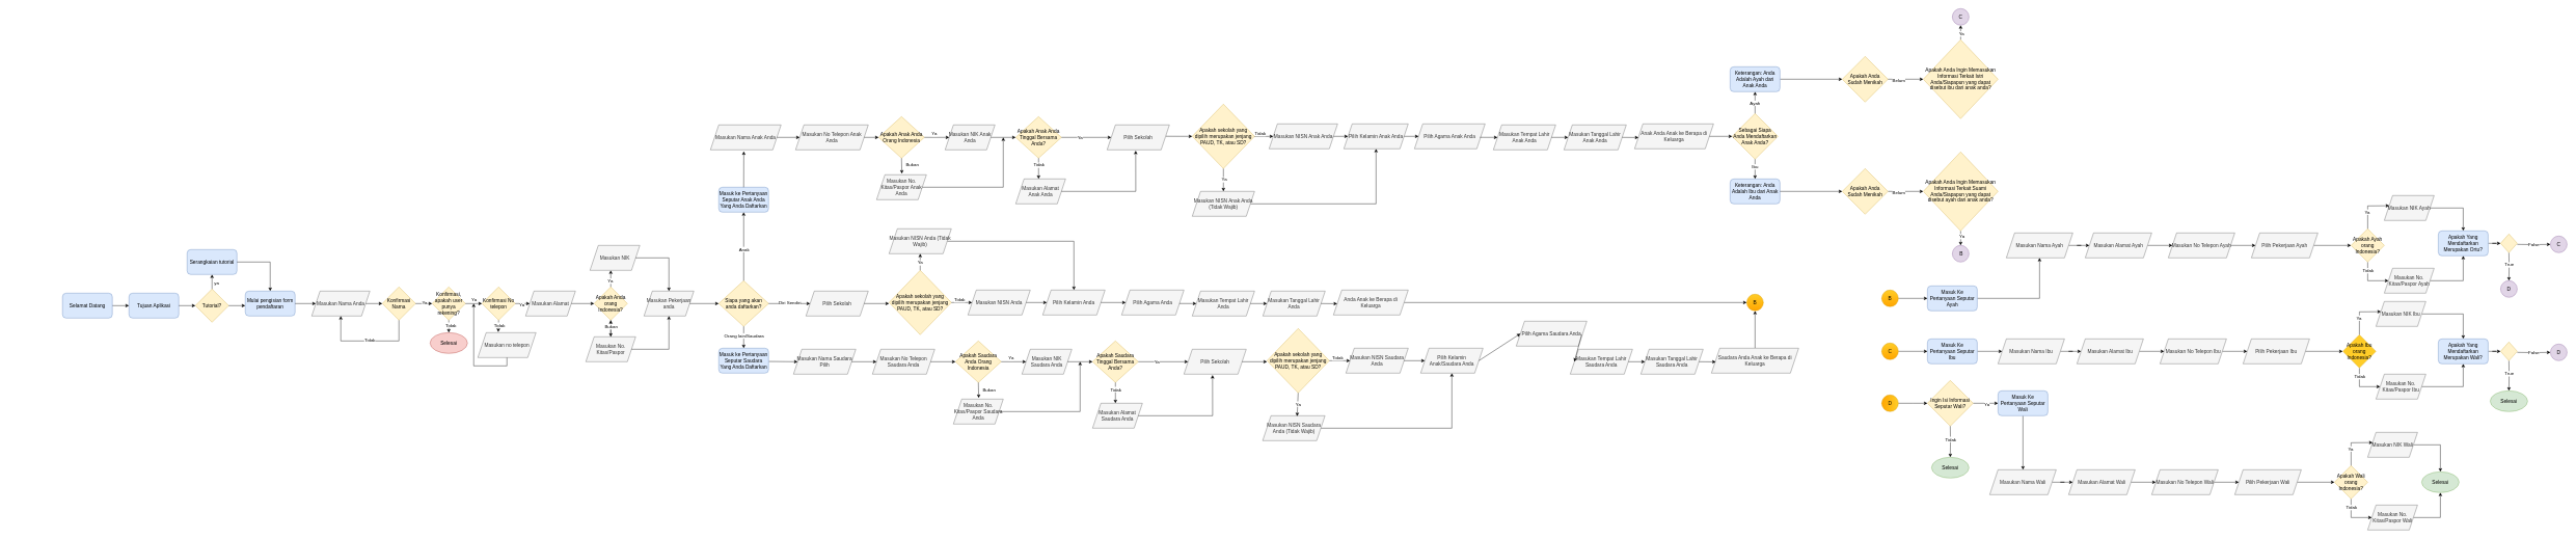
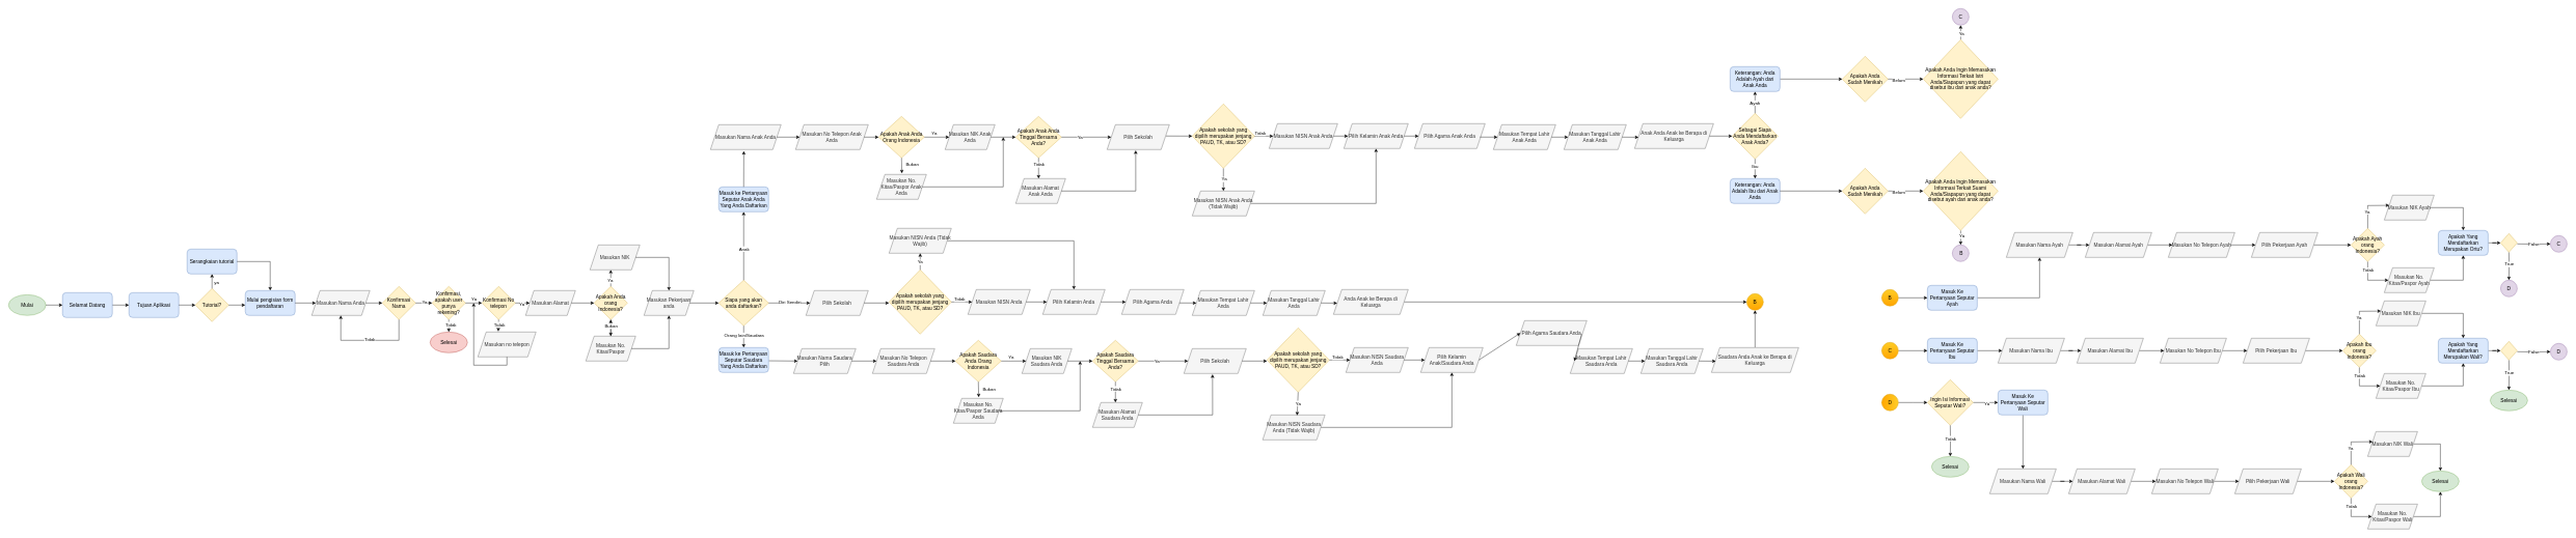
+ <mxCell id="2" value="Mulai" style="ellipse;whiteSpace=wrap;html=1;fillColor=#d5e8d4;strokeColor=#82b366;" parent="1" vertex="1"><mxGeometry x="20" y="710" width="90" height="50" as="geometry" /></mxCell>
+ <mxCell id="6" value="" style="endArrow=classic;html=1;rounded=0;exitX=1;exitY=0.5;exitDx=0;exitDy=0;" parent="1" source="2" target="7" edge="1"><mxGeometry width="50" height="50" relative="1" as="geometry"><mxPoint x="110" y="735" as="sourcePoint" /><mxPoint x="200" y="735" as="targetPoint" /></mxGeometry></mxCell>
- <mxCell id="208" value="Apakah Ibu orang Indonesia?" style="rhombus;whiteSpace=wrap;html=1;fillColor=#ffcd28;strokeColor=#d6b656;" vertex="1" parent="1"><mxGeometry x="5640" y="805" width="80" height="80" as="geometry" /></mxCell>
+ <mxCell id="208" value="Apakah Ibu orang Indonesia?" style="rhombus;whiteSpace=wrap;html=1;fillColor=#fff2cc;strokeColor=#d6b656;" vertex="1" parent="1"><mxGeometry x="5640" y="805" width="80" height="80" as="geometry" /></mxCell>
